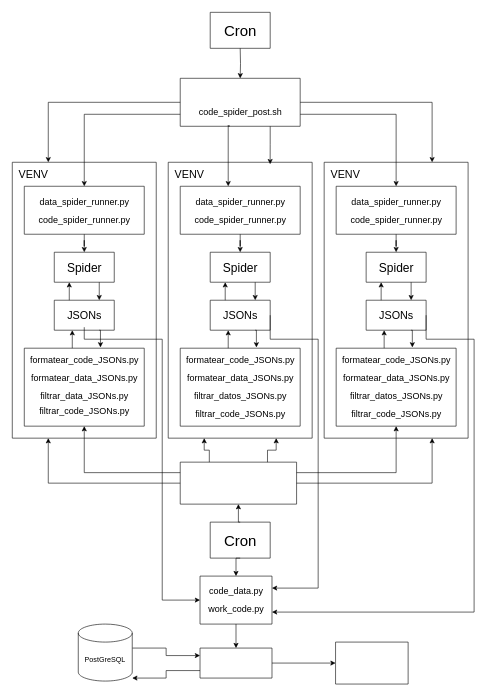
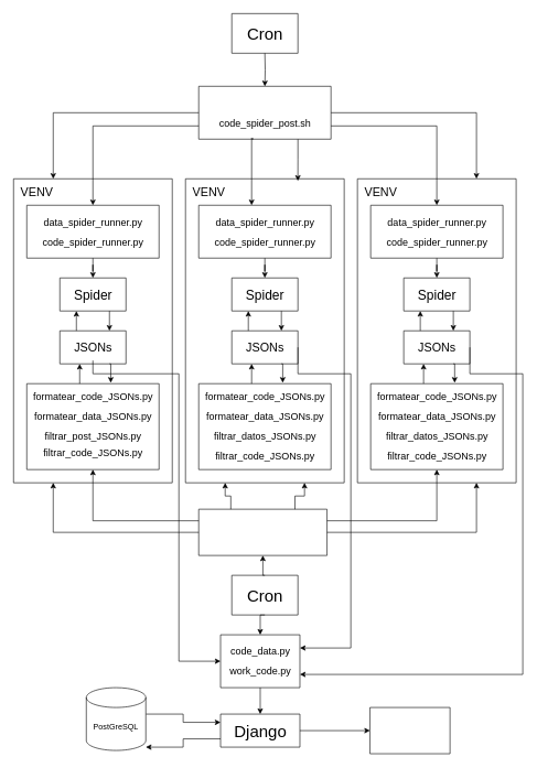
- <mxCell id="18" value="filtrar_data_JSONs.py" style="text;html=1;align=center;verticalAlign=middle;resizable=0;points=[];autosize=1;strokeColor=none;fillColor=none;fontSize=15;" parent="15" vertex="1"><mxGeometry x="15" y="65" width="170" height="30" as="geometry" /></mxCell>
+ <mxCell id="18" value="filtrar_post_JSONs.py" style="text;html=1;align=center;verticalAlign=middle;resizable=0;points=[];autosize=1;strokeColor=none;fillColor=none;fontSize=15;" parent="15" vertex="1"><mxGeometry x="15" y="65" width="170" height="30" as="geometry" /></mxCell>
+ <mxCell id="78" value="Django" style="text;html=1;align=center;verticalAlign=middle;resizable=0;points=[];autosize=1;strokeColor=none;fillColor=none;fontSize=25;" parent="77" vertex="1"><mxGeometry x="10" y="5" width="100" height="40" as="geometry" /></mxCell>
